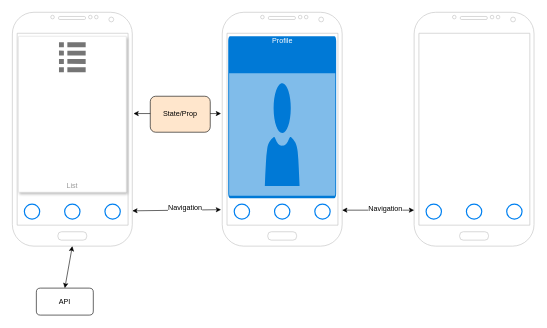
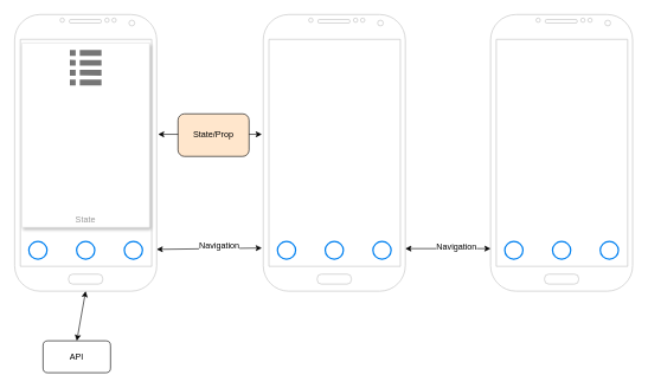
- <mxCell id="6" value="Profile" style="html=1;strokeColor=none;fillColor=#0079D6;labelPosition=center;verticalLabelPosition=middle;verticalAlign=top;align=center;fontSize=12;outlineConnect=0;spacingTop=-6;fontColor=#FFFFFF;shape=mxgraph.sitemap.profile;" vertex="1" parent="1"><mxGeometry x="380" y="60" width="180" height="270" as="geometry" /></mxCell>
- <mxCell id="3" value="List" style="strokeColor=#dddddd;shadow=1;strokeWidth=1;rounded=1;absoluteArcSize=1;arcSize=2;labelPosition=center;verticalLabelPosition=middle;align=center;verticalAlign=bottom;spacingLeft=0;fontColor=#999999;fontSize=12;whiteSpace=wrap;spacingBottom=2;" vertex="1" parent="1"><mxGeometry x="30" y="60" width="180" height="260" as="geometry" /></mxCell>
+ <mxCell id="3" value="State" style="strokeColor=#dddddd;shadow=1;strokeWidth=1;rounded=1;absoluteArcSize=1;arcSize=2;labelPosition=center;verticalLabelPosition=middle;align=center;verticalAlign=bottom;spacingLeft=0;fontColor=#999999;fontSize=12;whiteSpace=wrap;spacingBottom=2;" vertex="1" parent="1"><mxGeometry x="30" y="60" width="180" height="260" as="geometry" /></mxCell>
